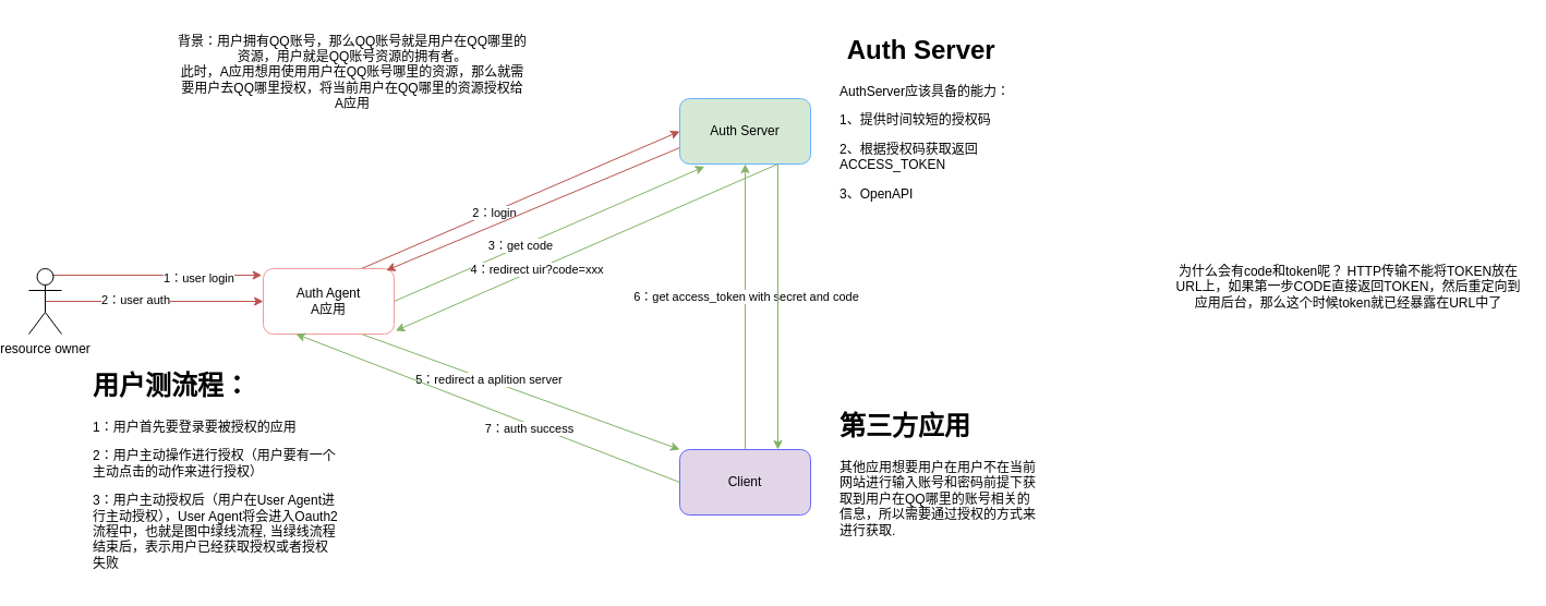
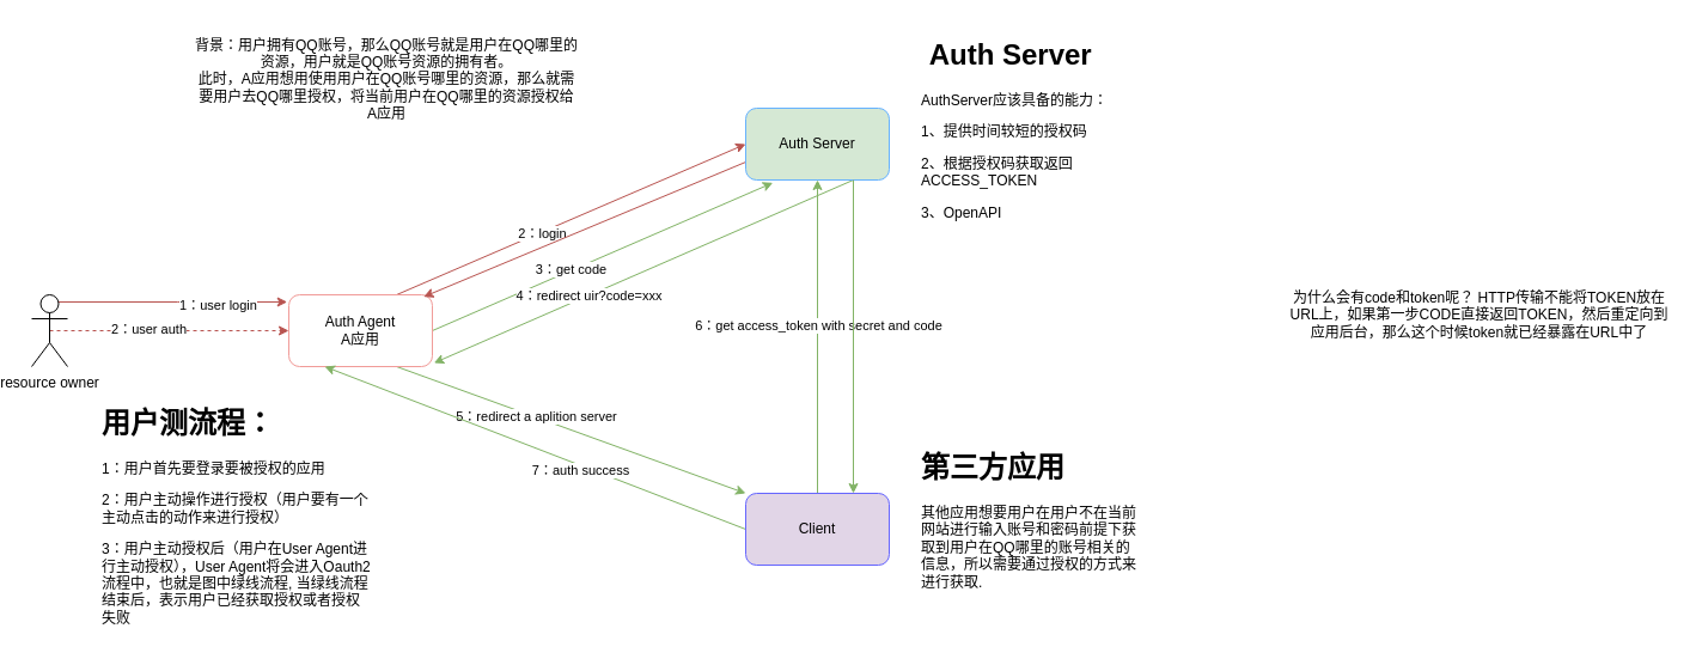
- <mxCell id="20" style="edgeStyle=orthogonalEdgeStyle;rounded=0;orthogonalLoop=1;jettySize=auto;html=1;exitX=0.5;exitY=0.5;exitDx=0;exitDy=0;exitPerimeter=0;entryX=0;entryY=0.5;entryDx=0;entryDy=0;fillColor=#f8cecc;strokeColor=#b85450;" parent="1" source="22" target="8" edge="1"><mxGeometry relative="1" as="geometry" /></mxCell>
+ <mxCell id="20" style="edgeStyle=orthogonalEdgeStyle;rounded=0;orthogonalLoop=1;jettySize=auto;html=1;exitX=0.5;exitY=0.5;exitDx=0;exitDy=0;exitPerimeter=0;entryX=0;entryY=0.5;entryDx=0;entryDy=0;fillColor=#f8cecc;strokeColor=#b85450;dashed=1;" parent="1" source="22" target="8" edge="1"><mxGeometry relative="1" as="geometry" /></mxCell>
